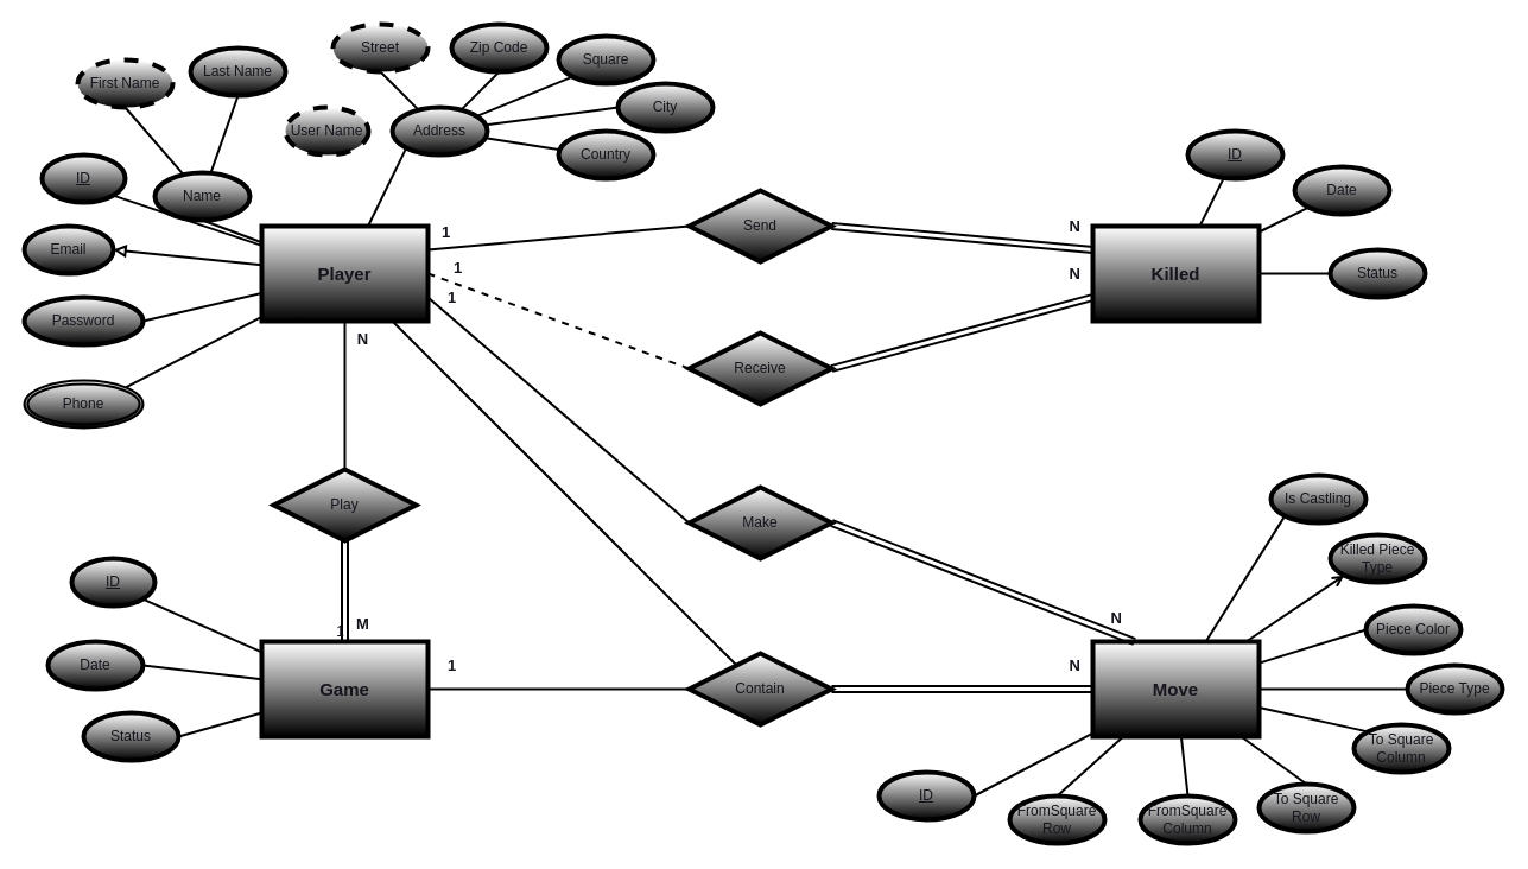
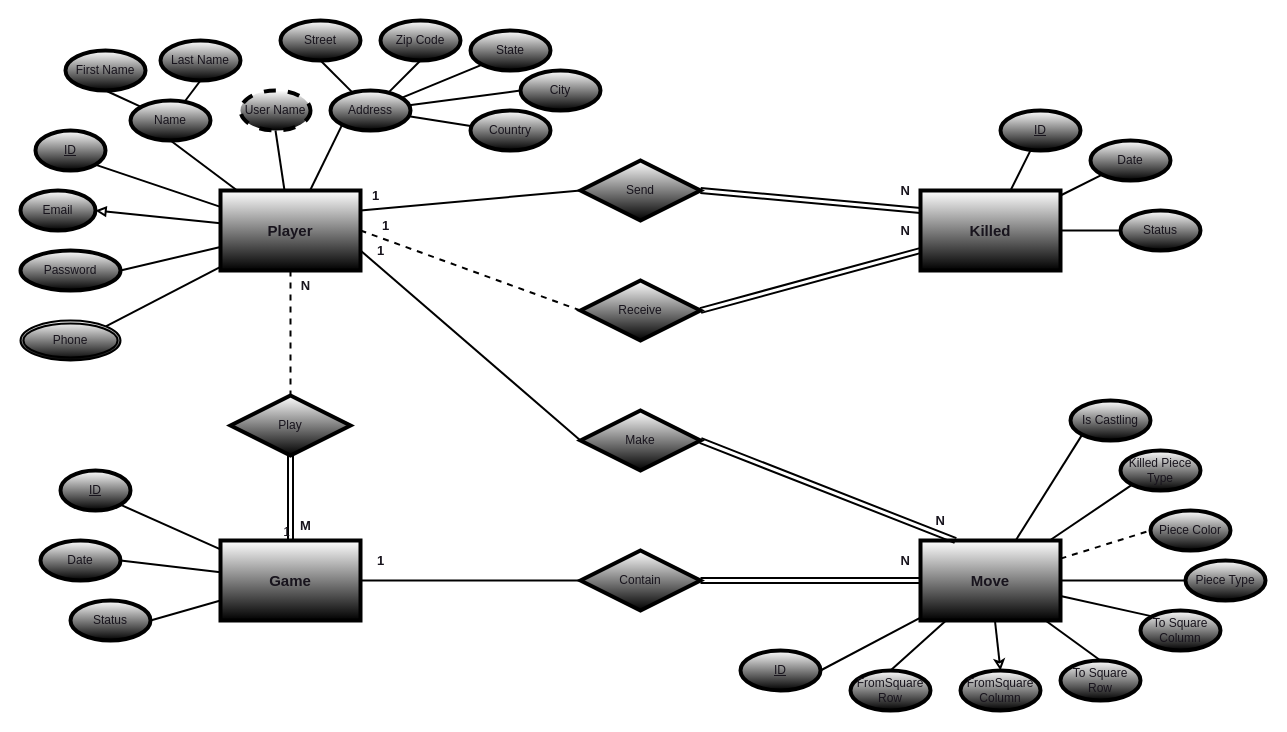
- <mxCell id="41" value="Street" style="ellipse;whiteSpace=wrap;html=1;align=center;strokeColor=#000000;strokeWidth=4;fontColor=#18141D;fillColor=#FFFFFF;gradientColor=default;dashed=1;" vertex="1" parent="1"><mxGeometry x="280" y="20" width="80" height="40" as="geometry" /></mxCell>
+ <mxCell id="41" value="Street" style="ellipse;whiteSpace=wrap;html=1;align=center;strokeColor=#000000;strokeWidth=4;fontColor=#18141D;fillColor=#FFFFFF;gradientColor=default;" vertex="1" parent="1"><mxGeometry x="280" y="20" width="80" height="40" as="geometry" /></mxCell>
- <mxCell id="43" value="Square" style="ellipse;whiteSpace=wrap;html=1;align=center;strokeColor=#000000;strokeWidth=4;fontColor=#18141D;fillColor=#FFFFFF;gradientColor=default;" vertex="1" parent="1"><mxGeometry x="470" width="80" height="40" as="geometry" y="30" /></mxCell>
+ <mxCell id="43" value="State" style="ellipse;whiteSpace=wrap;html=1;align=center;strokeColor=#000000;strokeWidth=4;fontColor=#18141D;fillColor=#FFFFFF;gradientColor=default;" vertex="1" parent="1"><mxGeometry x="470" width="80" height="40" as="geometry" y="30" /></mxCell>
- <mxCell id="32" value="First Name" style="ellipse;whiteSpace=wrap;html=1;align=center;strokeColor=#000000;strokeWidth=4;fontColor=#18141D;fillColor=#FFFFFF;gradientColor=default;dashed=1;" vertex="1" parent="1"><mxGeometry x="65" y="50" width="80" height="40" as="geometry" /></mxCell>
+ <mxCell id="32" value="First Name" style="ellipse;whiteSpace=wrap;html=1;align=center;strokeColor=#000000;strokeWidth=4;fontColor=#18141D;fillColor=#FFFFFF;gradientColor=default;" vertex="1" parent="1"><mxGeometry x="65" y="50" width="80" height="40" as="geometry" /></mxCell>
- <mxCell id="31" value="Name" style="ellipse;whiteSpace=wrap;html=1;align=center;strokeColor=#000000;strokeWidth=4;fontColor=#18141D;fillColor=#FFFFFF;gradientColor=default;" vertex="1" parent="1"><mxGeometry x="130" y="145" width="80" height="40" as="geometry" /></mxCell>
+ <mxCell id="31" value="Name" style="ellipse;whiteSpace=wrap;html=1;align=center;strokeColor=#000000;strokeWidth=4;fontColor=#18141D;fillColor=#FFFFFF;gradientColor=default;" vertex="1" parent="1"><mxGeometry x="130" y="100" width="80" height="40" as="geometry" /></mxCell>
- <mxCell id="69" value="" style="endArrow=none;html=1;rounded=0;strokeColor=#000000;strokeWidth=2;fontColor=#18141D;exitX=0.5;exitY=1;exitDx=0;exitDy=0;entryX=0.5;entryY=0;entryDx=0;entryDy=0;" edge="1" parent="1" source="13" target="66"><mxGeometry relative="1" as="geometry"><mxPoint x="270" y="320" as="sourcePoint" /><mxPoint x="430" y="320" as="targetPoint" /></mxGeometry></mxCell>
+ <mxCell id="69" value="" style="endArrow=none;html=1;rounded=0;strokeColor=#000000;strokeWidth=2;fontColor=#18141D;exitX=0.5;exitY=1;exitDx=0;exitDy=0;entryX=0.5;entryY=0;entryDx=0;entryDy=0;dashed=1;" edge="1" parent="1" source="13" target="66"><mxGeometry relative="1" as="geometry"><mxPoint x="270" y="320" as="sourcePoint" /><mxPoint x="430" y="320" as="targetPoint" /></mxGeometry></mxCell>
- <mxCell id="8" style="edgeStyle=none;html=1;strokeColor=#000000;strokeWidth=2;fontColor=#18141D;endArrow=none;endFill=0;" edge="1" parent="1" source="13" target="67"><mxGeometry relative="1" as="geometry" /></mxCell>
+ <mxCell id="8" style="edgeStyle=none;html=1;entryX=0.5;entryY=1;entryDx=0;entryDy=0;strokeColor=#000000;strokeWidth=2;fontColor=#18141D;endArrow=none;endFill=0;" edge="1" parent="1" source="13" target="34"><mxGeometry relative="1" as="geometry" /></mxCell>
- <mxCell id="19" style="edgeStyle=none;html=1;entryX=0;entryY=1;entryDx=0;entryDy=0;strokeColor=#000000;strokeWidth=2;fontColor=#18141D;endArrow=open;endFill=0;" edge="1" parent="1" source="27" target="62"><mxGeometry relative="1" as="geometry" /></mxCell>
+ <mxCell id="19" style="edgeStyle=none;html=1;entryX=0;entryY=1;entryDx=0;entryDy=0;strokeColor=#000000;strokeWidth=2;fontColor=#18141D;endArrow=none;endFill=0;" edge="1" parent="1" source="27" target="62"><mxGeometry relative="1" as="geometry" /></mxCell>
- <mxCell id="20" style="edgeStyle=none;html=1;entryX=0;entryY=0.5;entryDx=0;entryDy=0;strokeColor=#000000;strokeWidth=2;fontColor=#18141D;endArrow=none;endFill=0;" edge="1" parent="1" source="27" target="61"><mxGeometry relative="1" as="geometry" /></mxCell>
+ <mxCell id="20" style="edgeStyle=none;html=1;entryX=0;entryY=0.5;entryDx=0;entryDy=0;strokeColor=#000000;strokeWidth=2;fontColor=#18141D;endArrow=none;endFill=0;dashed=1;" edge="1" parent="1" source="27" target="61"><mxGeometry relative="1" as="geometry" /></mxCell>
- <mxCell id="24" style="edgeStyle=none;html=1;entryX=0.5;entryY=0;entryDx=0;entryDy=0;strokeColor=#000000;strokeWidth=2;fontColor=#18141D;endArrow=none;endFill=0;" edge="1" parent="1" source="27" target="57"><mxGeometry relative="1" as="geometry" /></mxCell>
+ <mxCell id="24" style="edgeStyle=none;html=1;entryX=0.5;entryY=0;entryDx=0;entryDy=0;strokeColor=#000000;strokeWidth=2;fontColor=#18141D;endArrow=classic;endFill=0;" edge="1" parent="1" source="27" target="57"><mxGeometry relative="1" as="geometry" /></mxCell>
